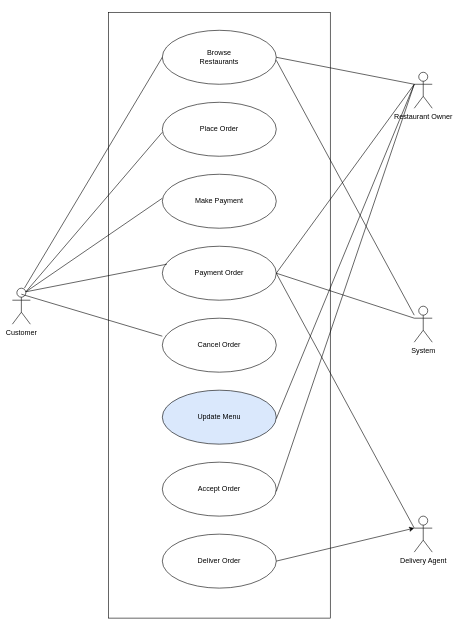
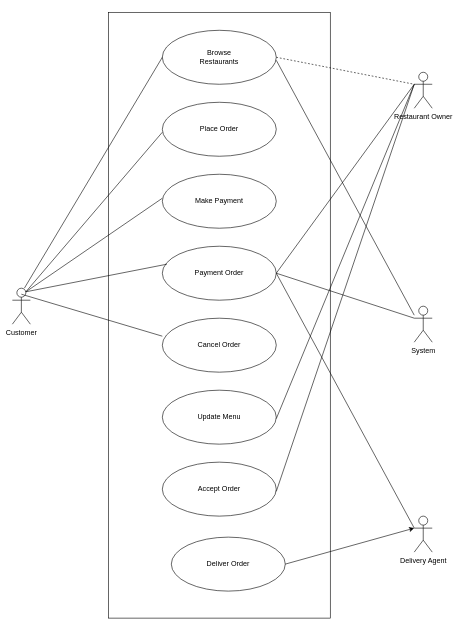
- <mxCell id="21" value="" style="endArrow=none;html=1;rounded=0;exitX=1;exitY=0.5;exitDx=0;exitDy=0;entryX=0;entryY=0.333;entryDx=0;entryDy=0;entryPerimeter=0;" edge="1" parent="1" source="3" target="10"><mxGeometry width="50" height="50" relative="1" as="geometry"><mxPoint x="640" y="170" as="sourcePoint" /><mxPoint x="690" y="120" as="targetPoint" /></mxGeometry></mxCell>
+ <mxCell id="21" value="" style="endArrow=none;html=1;rounded=0;exitX=1;exitY=0.5;exitDx=0;exitDy=0;entryX=0;entryY=0.333;entryDx=0;entryDy=0;entryPerimeter=0;dashed=1;" edge="1" parent="1" source="3" target="10"><mxGeometry width="50" height="50" relative="1" as="geometry"><mxPoint x="640" y="170" as="sourcePoint" /><mxPoint x="690" y="120" as="targetPoint" /></mxGeometry></mxCell>
- <mxCell id="8" value="Update Menu" style="ellipse;whiteSpace=wrap;html=1;fillColor=#dae8fc;" vertex="1" parent="1"><mxGeometry x="270" y="650" width="190" height="90" as="geometry" /></mxCell>
+ <mxCell id="8" value="Update Menu" style="ellipse;whiteSpace=wrap;html=1;" vertex="1" parent="1"><mxGeometry x="270" y="650" width="190" height="90" as="geometry" /></mxCell>
- <mxCell id="14" value="Deliver Order" style="ellipse;whiteSpace=wrap;html=1;" vertex="1" parent="1"><mxGeometry x="270" y="890" width="190" height="90" as="geometry" /></mxCell>
+ <mxCell id="14" value="Deliver Order" style="ellipse;whiteSpace=wrap;html=1;" vertex="1" parent="1"><mxGeometry x="285" y="895" width="190" height="90" as="geometry" /></mxCell>
